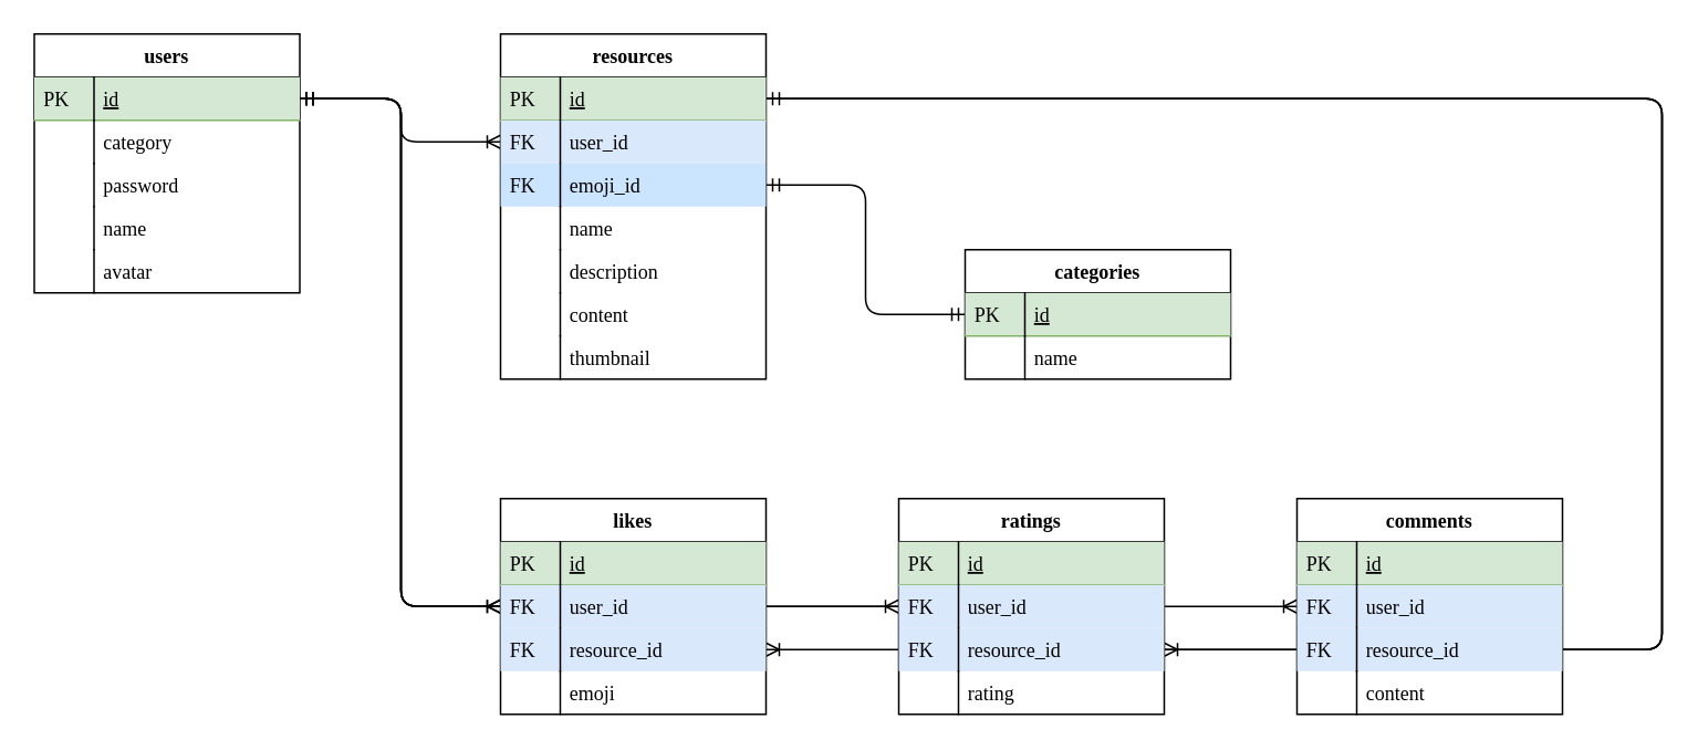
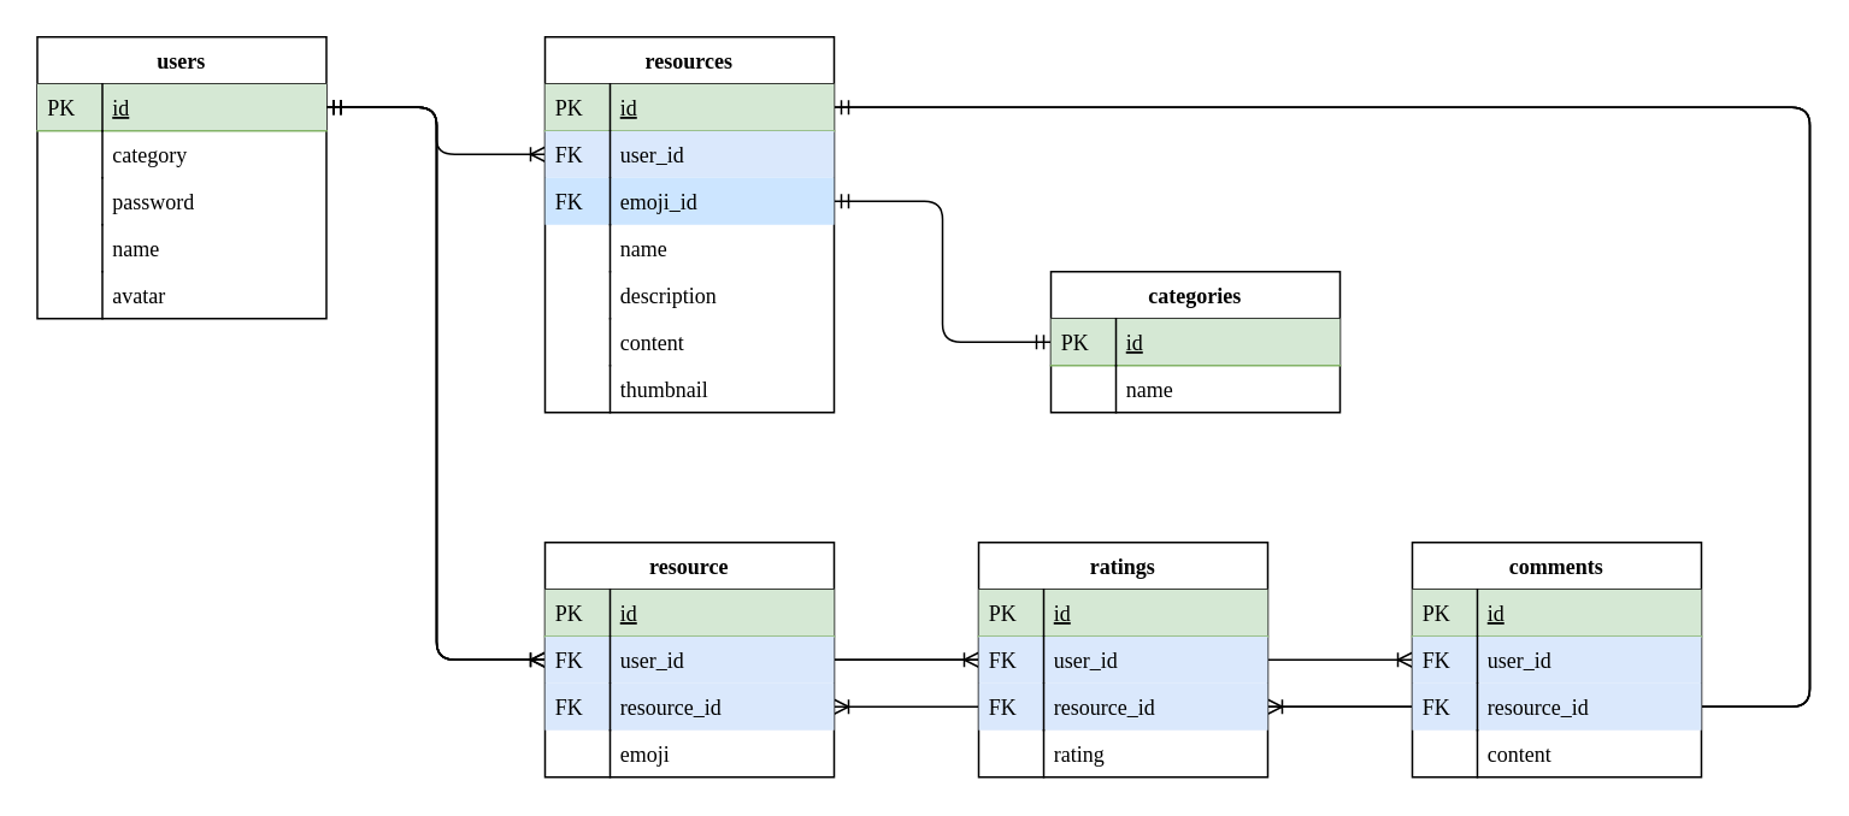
- <mxCell id="37" value="likes" style="swimlane;fontStyle=1;childLayout=stackLayout;horizontal=1;startSize=26;horizontalStack=0;resizeParent=1;resizeLast=0;collapsible=1;marginBottom=0;rounded=0;shadow=0;strokeWidth=1;fontFamily=Tahoma;" vertex="1" parent="1"><mxGeometry x="301" y="300" width="160" height="130" as="geometry"><mxRectangle x="260" y="270" width="160" height="26" as="alternateBounds" /></mxGeometry></mxCell>
+ <mxCell id="37" value="resource" style="swimlane;fontStyle=1;childLayout=stackLayout;horizontal=1;startSize=26;horizontalStack=0;resizeParent=1;resizeLast=0;collapsible=1;marginBottom=0;rounded=0;shadow=0;strokeWidth=1;fontFamily=Tahoma;" vertex="1" parent="1"><mxGeometry x="301" y="300" width="160" height="130" as="geometry"><mxRectangle x="260" y="270" width="160" height="26" as="alternateBounds" /></mxGeometry></mxCell>
